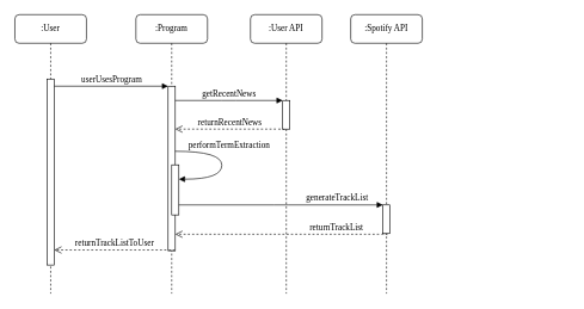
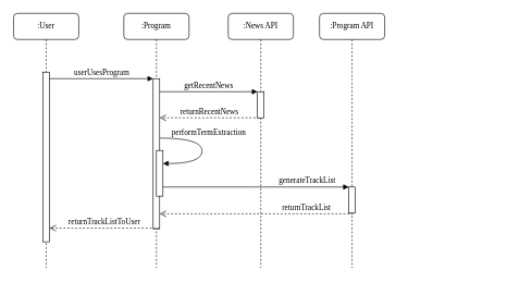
- <mxCell id="6" value=":User API" style="shape=umlLifeline;perimeter=lifelinePerimeter;whiteSpace=wrap;html=1;container=1;collapsible=0;recursiveResize=0;outlineConnect=0;rounded=1;shadow=0;comic=0;labelBackgroundColor=none;strokeColor=#000000;strokeWidth=1;fillColor=#FFFFFF;fontFamily=Verdana;fontSize=12;fontColor=#000000;align=center;" parent="1" vertex="1"><mxGeometry x="349" y="20" width="100" height="390" as="geometry" /></mxCell>
+ <mxCell id="6" value=":News API" style="shape=umlLifeline;perimeter=lifelinePerimeter;whiteSpace=wrap;html=1;container=1;collapsible=0;recursiveResize=0;outlineConnect=0;rounded=1;shadow=0;comic=0;labelBackgroundColor=none;strokeColor=#000000;strokeWidth=1;fillColor=#FFFFFF;fontFamily=Verdana;fontSize=12;fontColor=#000000;align=center;" parent="1" vertex="1"><mxGeometry x="349" y="20" width="100" height="390" as="geometry" /></mxCell>
- <mxCell id="8" value=":Spotify API" style="shape=umlLifeline;perimeter=lifelinePerimeter;whiteSpace=wrap;html=1;container=1;collapsible=0;recursiveResize=0;outlineConnect=0;rounded=1;shadow=0;comic=0;labelBackgroundColor=none;strokeColor=#000000;strokeWidth=1;fillColor=#FFFFFF;fontFamily=Verdana;fontSize=12;fontColor=#000000;align=center;" parent="1" vertex="1"><mxGeometry x="489" y="20" width="100" height="390" as="geometry" /></mxCell>
+ <mxCell id="8" value=":Program API" style="shape=umlLifeline;perimeter=lifelinePerimeter;whiteSpace=wrap;html=1;container=1;collapsible=0;recursiveResize=0;outlineConnect=0;rounded=1;shadow=0;comic=0;labelBackgroundColor=none;strokeColor=#000000;strokeWidth=1;fillColor=#FFFFFF;fontFamily=Verdana;fontSize=12;fontColor=#000000;align=center;" parent="1" vertex="1"><mxGeometry x="489" y="20" width="100" height="390" as="geometry" /></mxCell>
